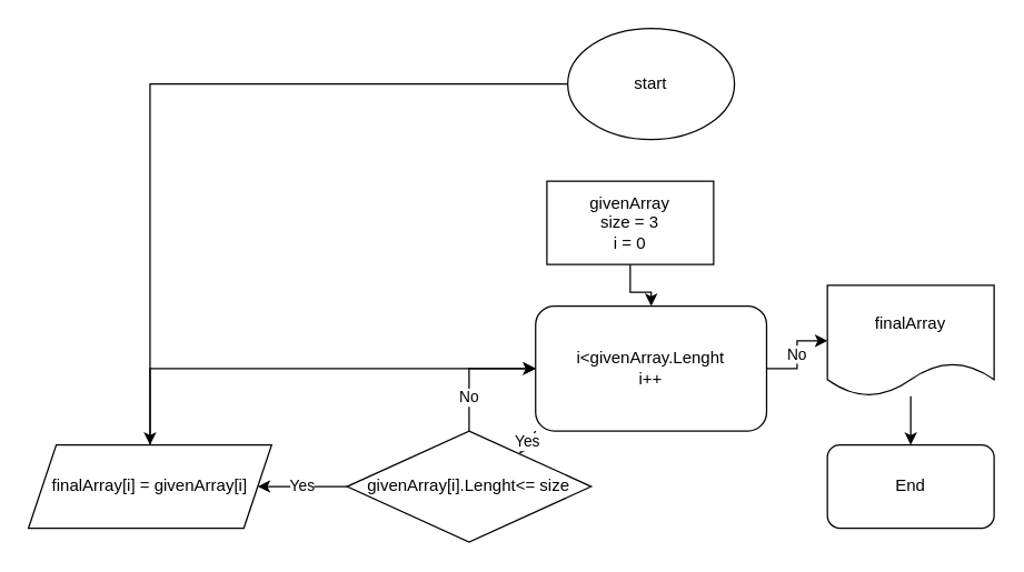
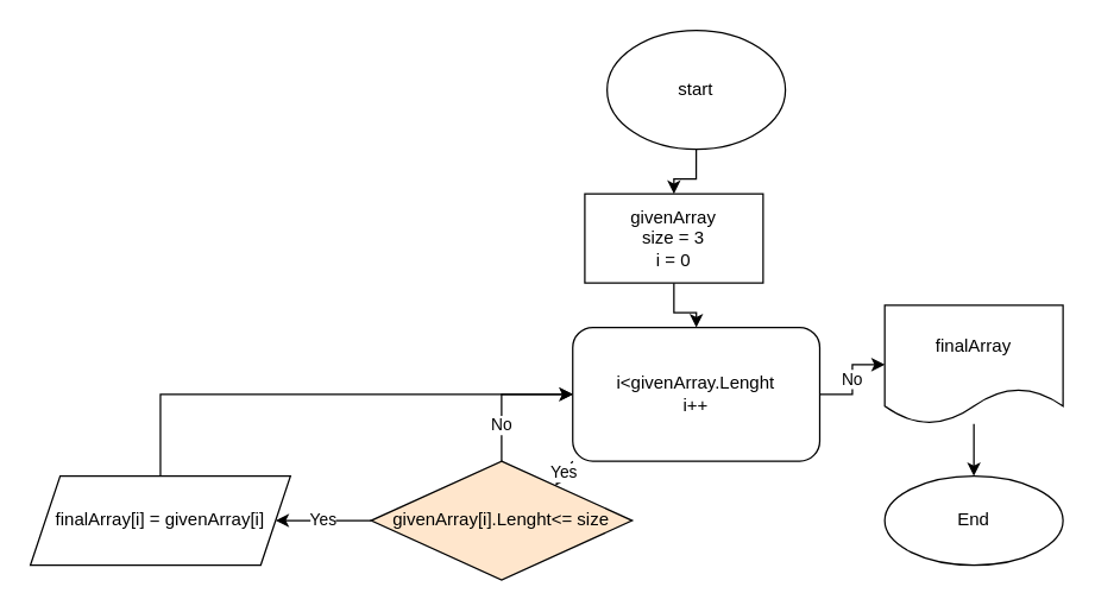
- <mxCell id="2" value="" style="edgeStyle=orthogonalEdgeStyle;rounded=0;orthogonalLoop=1;jettySize=auto;html=1;" parent="1" source="3" target="13" edge="1"><mxGeometry relative="1" as="geometry" /></mxCell>
+ <mxCell id="2" value="" style="edgeStyle=orthogonalEdgeStyle;rounded=0;orthogonalLoop=1;jettySize=auto;html=1;" parent="1" source="3" target="5" edge="1"><mxGeometry relative="1" as="geometry" /></mxCell>
- <mxCell id="11" value="givenArray[i].Lenght&amp;lt;= size" style="rhombus;whiteSpace=wrap;html=1;" parent="1" vertex="1"><mxGeometry x="249.25" y="310" width="175.75" height="80" as="geometry" /></mxCell>
+ <mxCell id="11" value="givenArray[i].Lenght&amp;lt;= size" style="rhombus;whiteSpace=wrap;html=1;fillColor=#ffe6cc;" parent="1" vertex="1"><mxGeometry x="249.25" y="310" width="175.75" height="80" as="geometry" /></mxCell>
- <mxCell id="16" value="End" style="whiteSpace=wrap;html=1;rounded=1;" parent="1" vertex="1"><mxGeometry x="595" y="320" width="120" height="60" as="geometry" /></mxCell>
+ <mxCell id="16" value="End" style="ellipse;whiteSpace=wrap;html=1;" parent="1" vertex="1"><mxGeometry x="595" y="320" width="120" height="60" as="geometry" /></mxCell>
